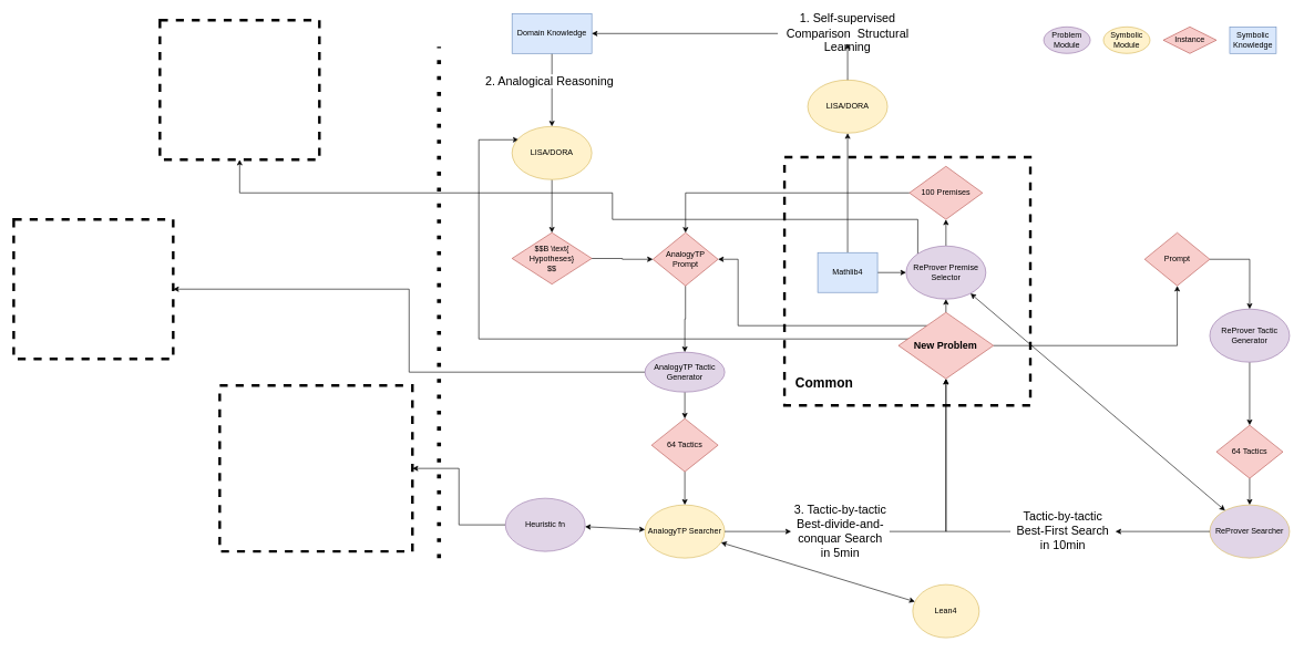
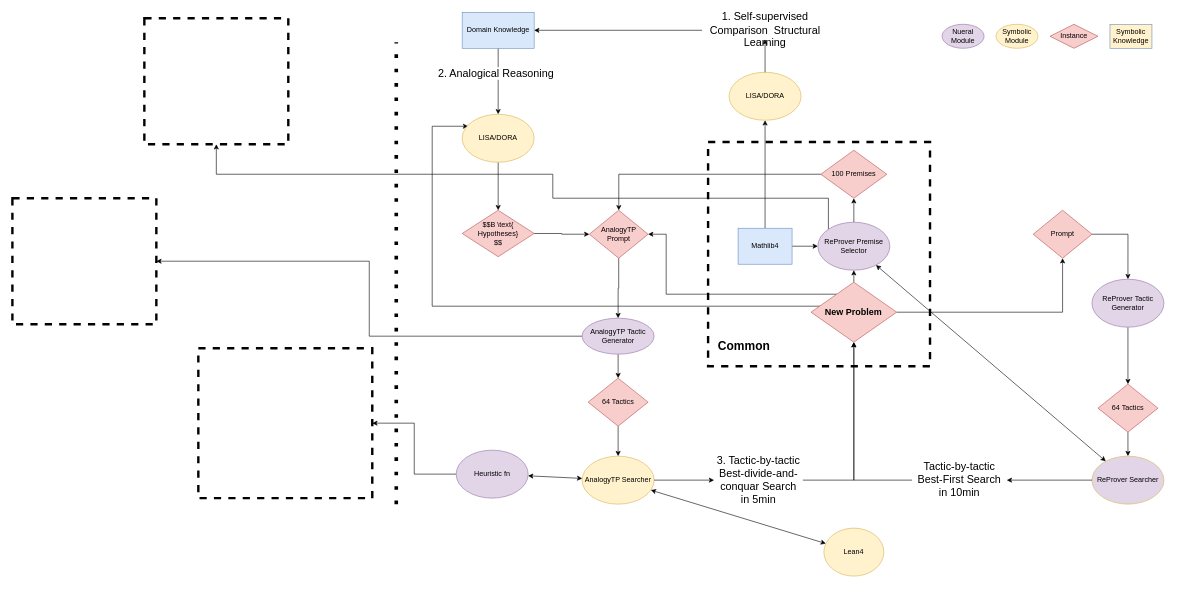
- <mxCell id="62" value="Problem Module" style="ellipse;whiteSpace=wrap;html=1;fillColor=#e1d5e7;strokeColor=#9673a6;" vertex="1" parent="1"><mxGeometry x="1570" y="40" width="70" height="40" as="geometry" /></mxCell>
+ <mxCell id="62" value="Nueral Module" style="ellipse;whiteSpace=wrap;html=1;fillColor=#e1d5e7;strokeColor=#9673a6;" vertex="1" parent="1"><mxGeometry x="1570" y="40" width="70" height="40" as="geometry" /></mxCell>
- <mxCell id="25" value="Symbolic Knowledge" style="rounded=0;whiteSpace=wrap;html=1;fillColor=#dae8fc;strokeColor=#6c8ebf;" parent="1" vertex="1"><mxGeometry x="1849.89" y="40" width="70" height="40" as="geometry" /></mxCell>
+ <mxCell id="25" value="Symbolic Knowledge" style="rounded=0;whiteSpace=wrap;html=1;fillColor=#fff2cc;strokeColor=#6c8ebf;" parent="1" vertex="1"><mxGeometry x="1849.89" y="40" width="70" height="40" as="geometry" /></mxCell>
